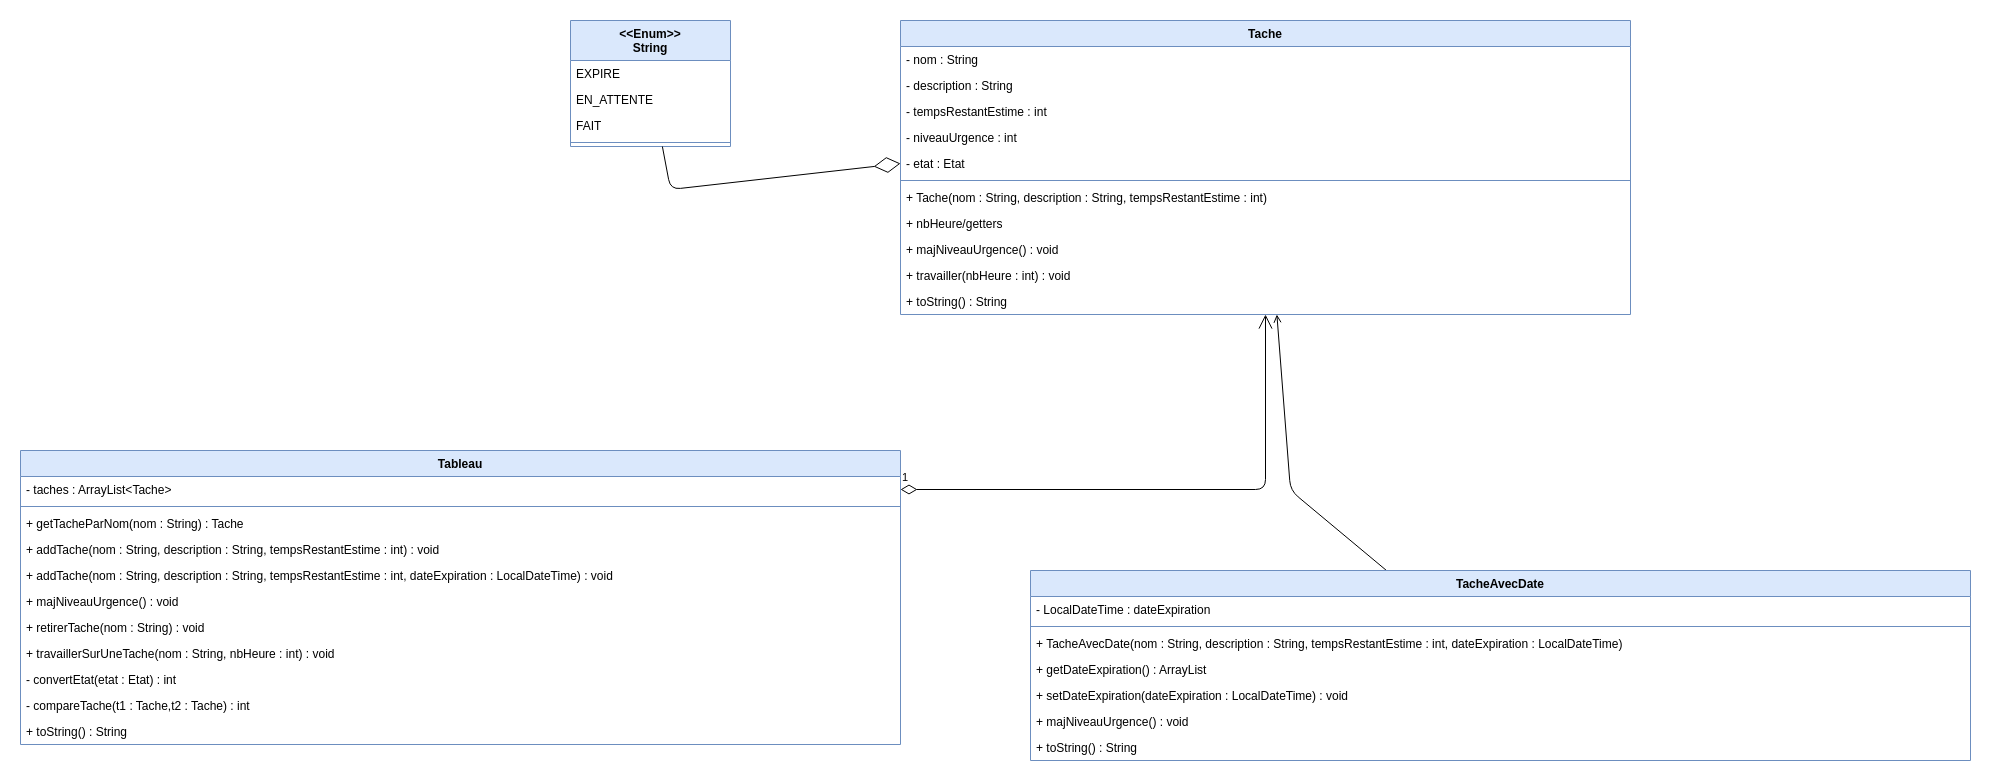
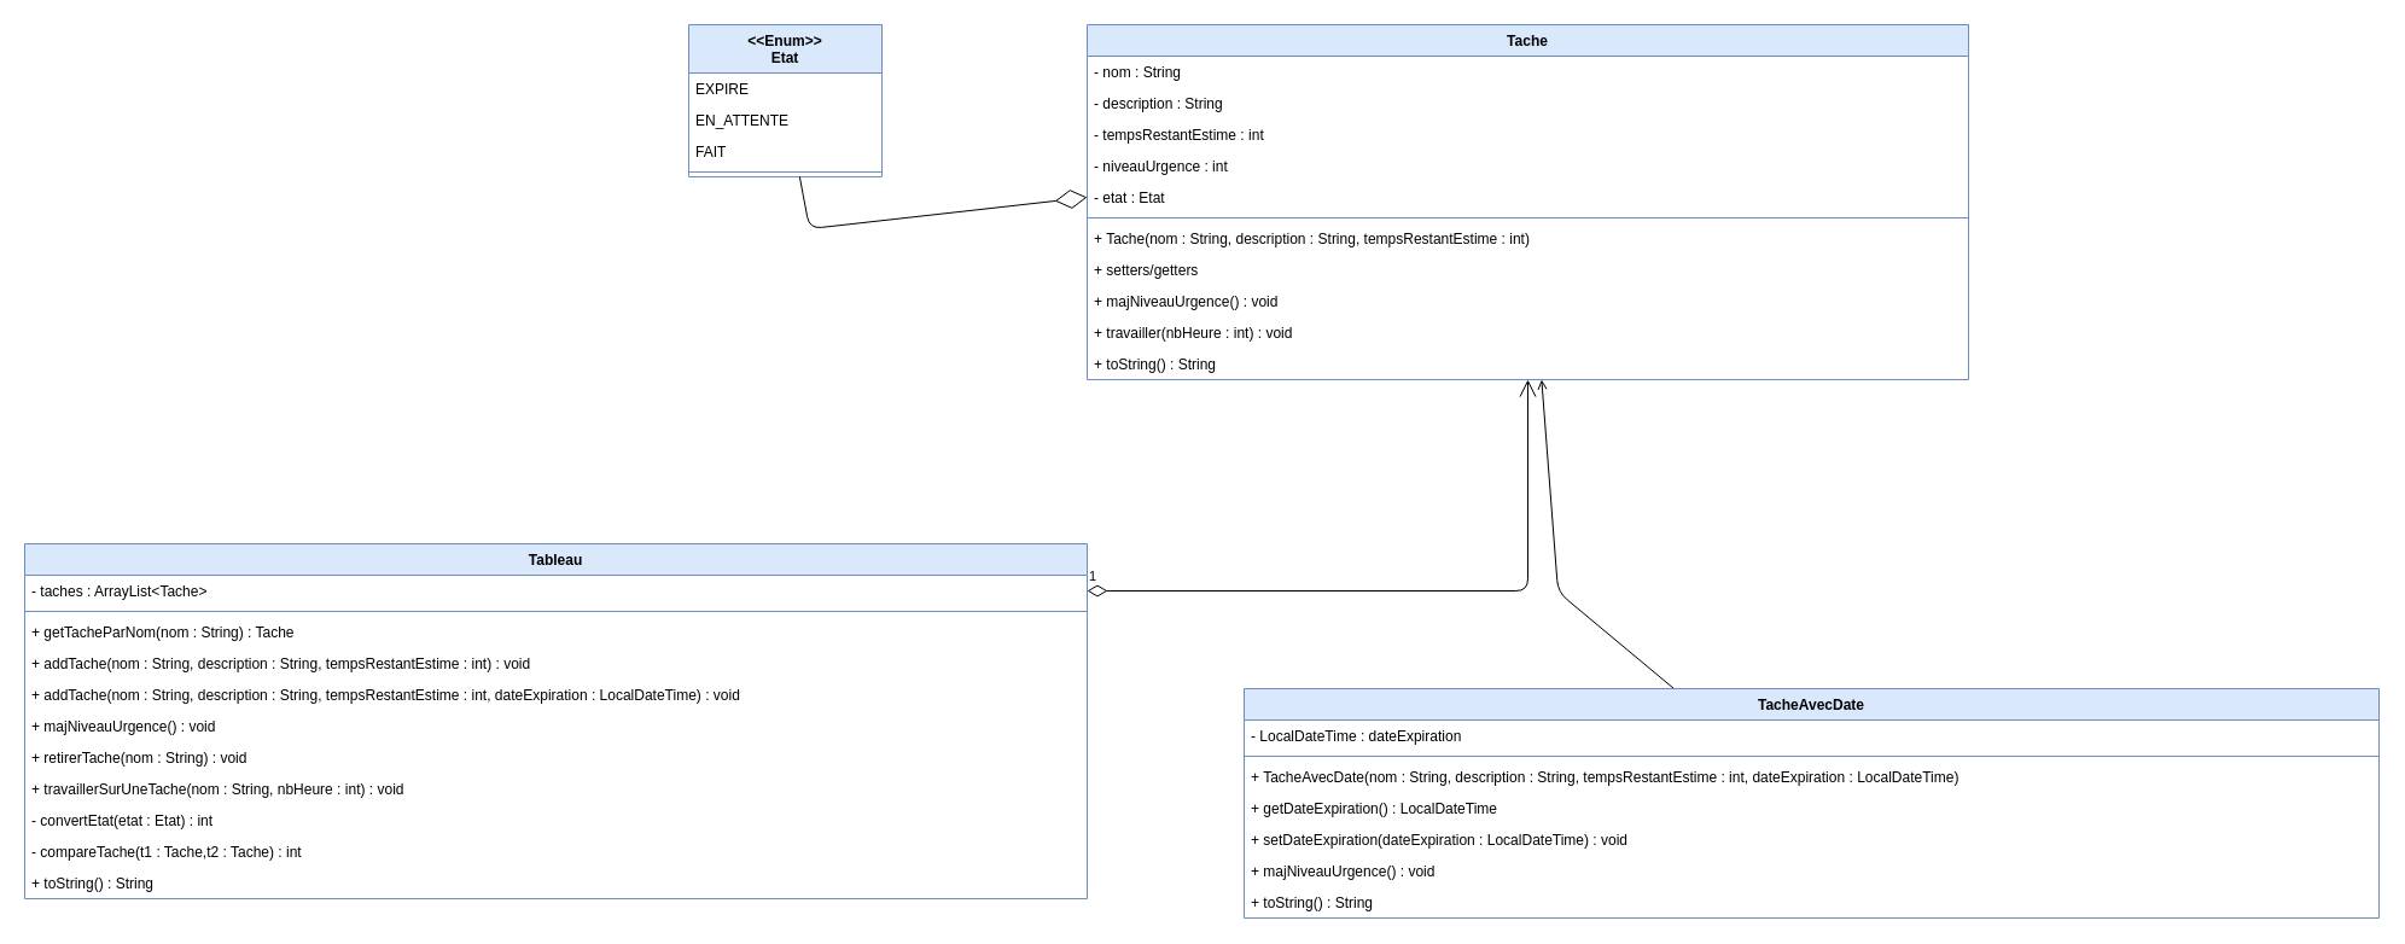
- <mxCell id="2" value="&amp;lt;&amp;lt;Enum&amp;gt;&amp;gt;&lt;div&gt;String&lt;/div&gt;" style="swimlane;fontStyle=1;align=center;verticalAlign=top;childLayout=stackLayout;horizontal=1;startSize=40;horizontalStack=0;resizeParent=1;resizeParentMax=0;resizeLast=0;collapsible=1;marginBottom=0;whiteSpace=wrap;html=1;fillColor=#dae8fc;strokeColor=#6c8ebf;" parent="1" vertex="1"><mxGeometry x="570" y="20" width="160" height="126" as="geometry" /></mxCell>
+ <mxCell id="2" value="&amp;lt;&amp;lt;Enum&amp;gt;&amp;gt;&lt;div&gt;Etat&lt;/div&gt;" style="swimlane;fontStyle=1;align=center;verticalAlign=top;childLayout=stackLayout;horizontal=1;startSize=40;horizontalStack=0;resizeParent=1;resizeParentMax=0;resizeLast=0;collapsible=1;marginBottom=0;whiteSpace=wrap;html=1;fillColor=#dae8fc;strokeColor=#6c8ebf;" parent="1" vertex="1"><mxGeometry x="570" y="20" width="160" height="126" as="geometry" /></mxCell>
- <mxCell id="15" value="+ nbHeure/getters" style="text;strokeColor=none;fillColor=none;align=left;verticalAlign=top;spacingLeft=4;spacingRight=4;overflow=hidden;rotatable=0;points=[[0,0.5],[1,0.5]];portConstraint=eastwest;whiteSpace=wrap;html=1;" parent="7" vertex="1"><mxGeometry y="190" width="730" height="26" as="geometry" /></mxCell>
+ <mxCell id="15" value="+ setters/getters" style="text;strokeColor=none;fillColor=none;align=left;verticalAlign=top;spacingLeft=4;spacingRight=4;overflow=hidden;rotatable=0;points=[[0,0.5],[1,0.5]];portConstraint=eastwest;whiteSpace=wrap;html=1;" parent="7" vertex="1"><mxGeometry y="190" width="730" height="26" as="geometry" /></mxCell>
- <mxCell id="36" value="+ getDateExpiration() : ArrayList&amp;nbsp;" style="text;strokeColor=none;fillColor=none;align=left;verticalAlign=top;spacingLeft=4;spacingRight=4;overflow=hidden;rotatable=0;points=[[0,0.5],[1,0.5]];portConstraint=eastwest;whiteSpace=wrap;html=1;" parent="32" vertex="1"><mxGeometry y="86" width="940" height="26" as="geometry" /></mxCell>
+ <mxCell id="36" value="+ getDateExpiration() : LocalDateTime&amp;nbsp;" style="text;strokeColor=none;fillColor=none;align=left;verticalAlign=top;spacingLeft=4;spacingRight=4;overflow=hidden;rotatable=0;points=[[0,0.5],[1,0.5]];portConstraint=eastwest;whiteSpace=wrap;html=1;" parent="32" vertex="1"><mxGeometry y="86" width="940" height="26" as="geometry" /></mxCell>
